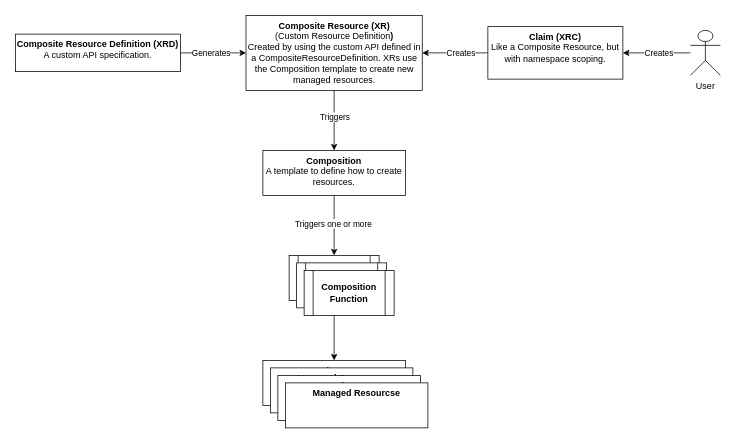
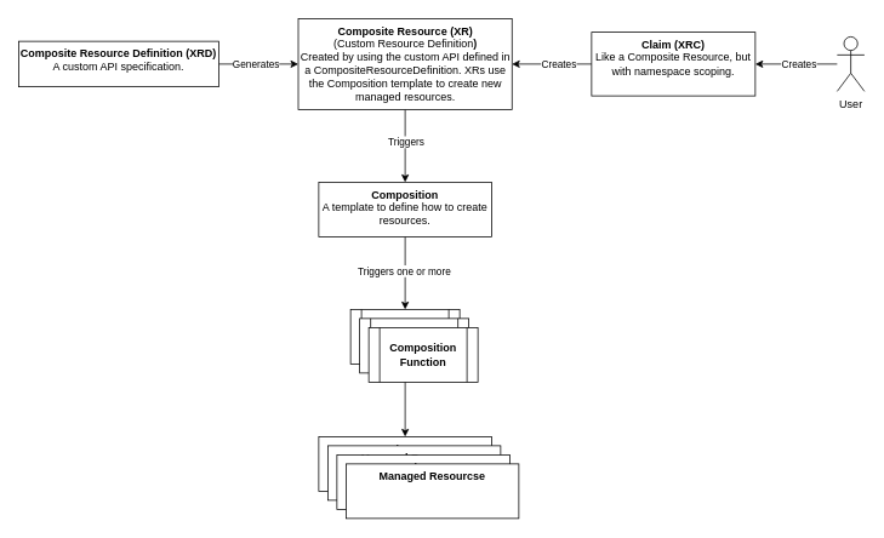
- <mxCell id="22" value="User" style="shape=umlActor;verticalLabelPosition=bottom;verticalAlign=top;html=1;outlineConnect=0;" parent="1" vertex="1"><mxGeometry x="920" y="40" width="40" height="60" as="geometry" /></mxCell>
+ <mxCell id="22" value="User" style="shape=umlActor;verticalLabelPosition=bottom;verticalAlign=top;html=1;outlineConnect=0;" parent="1" vertex="1"><mxGeometry x="920" y="40" width="30" height="60" as="geometry" /></mxCell>
